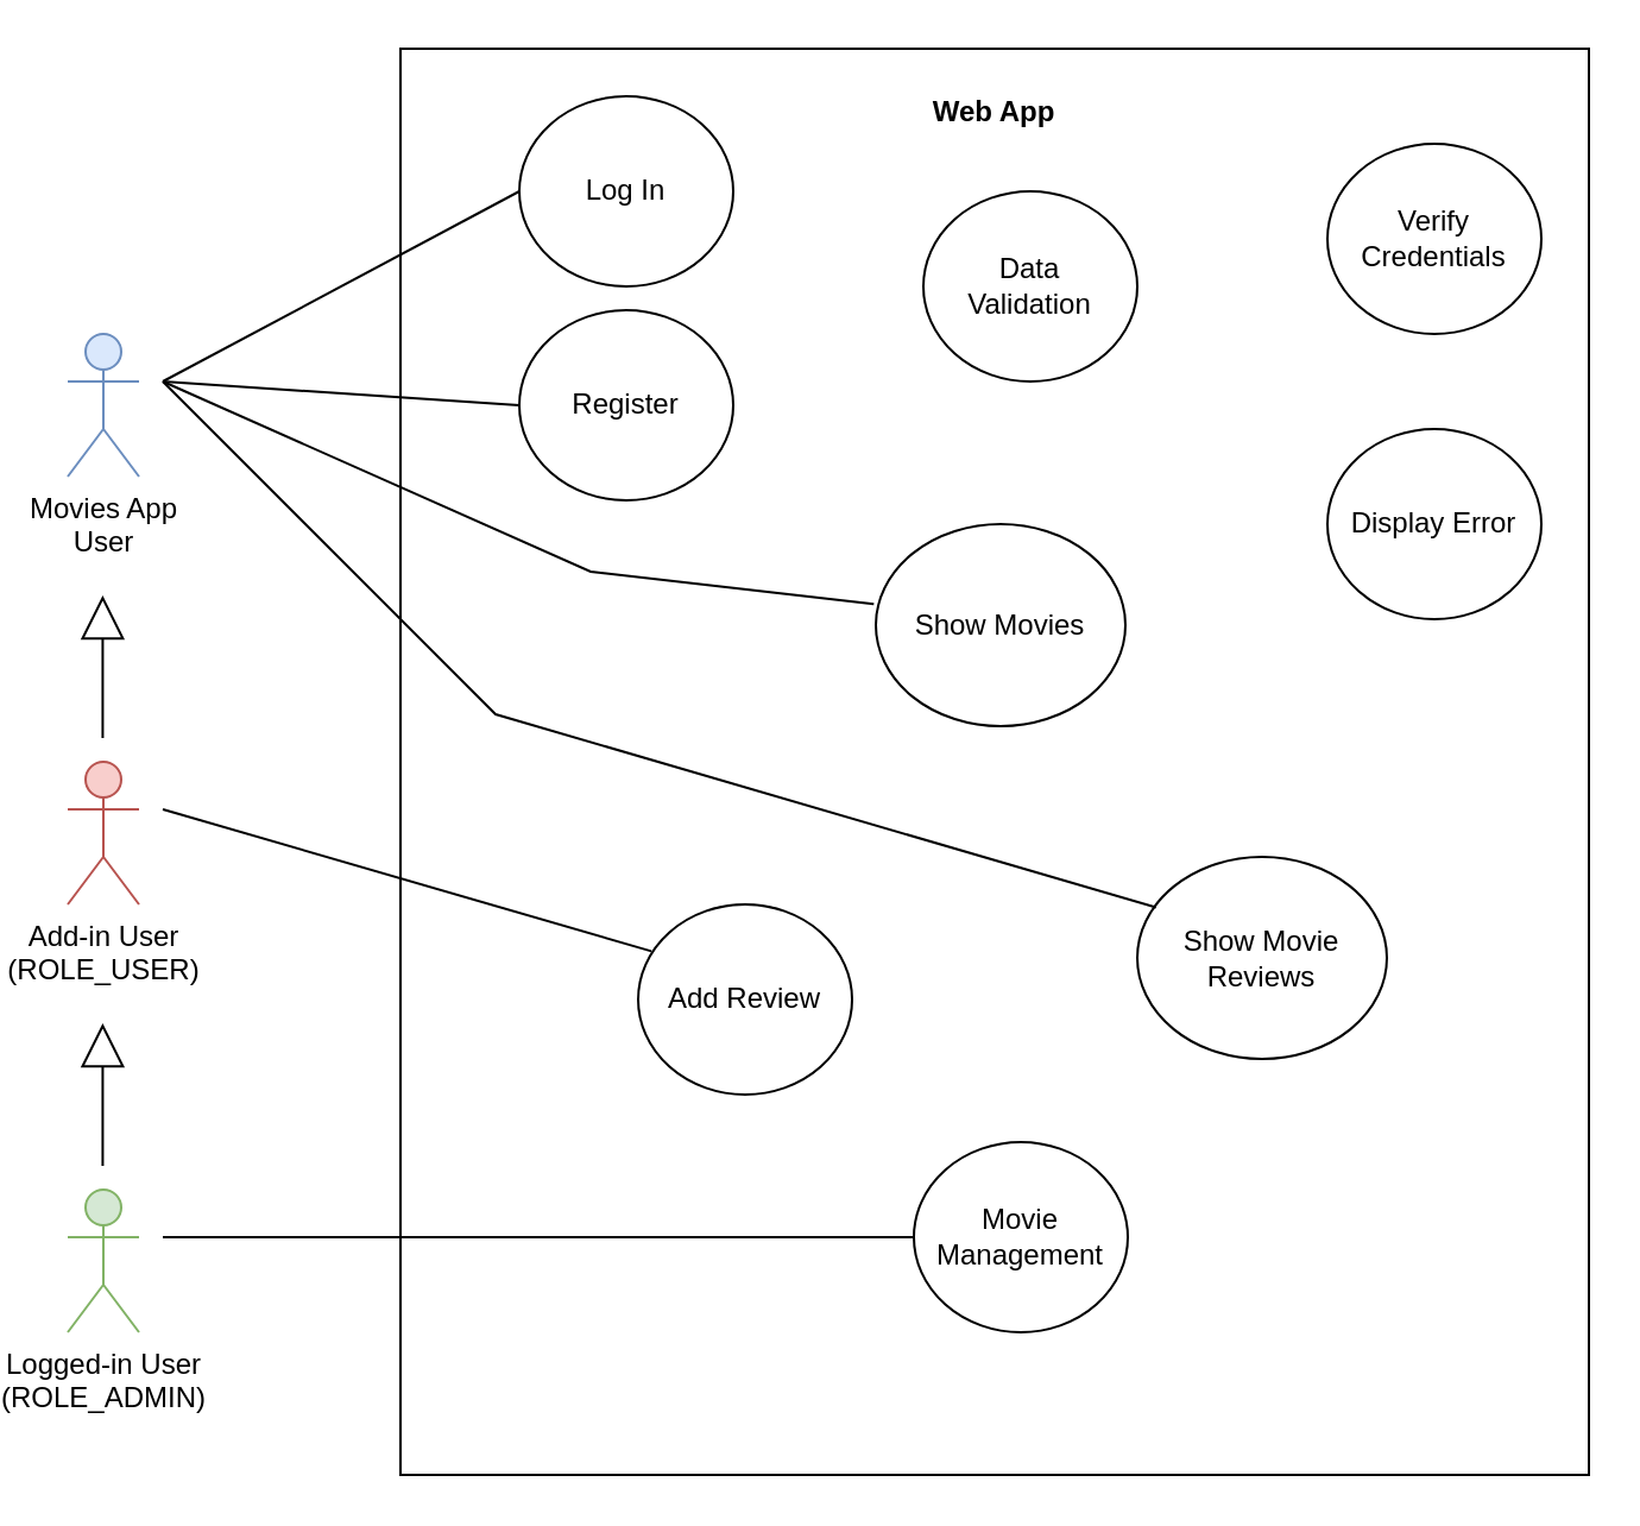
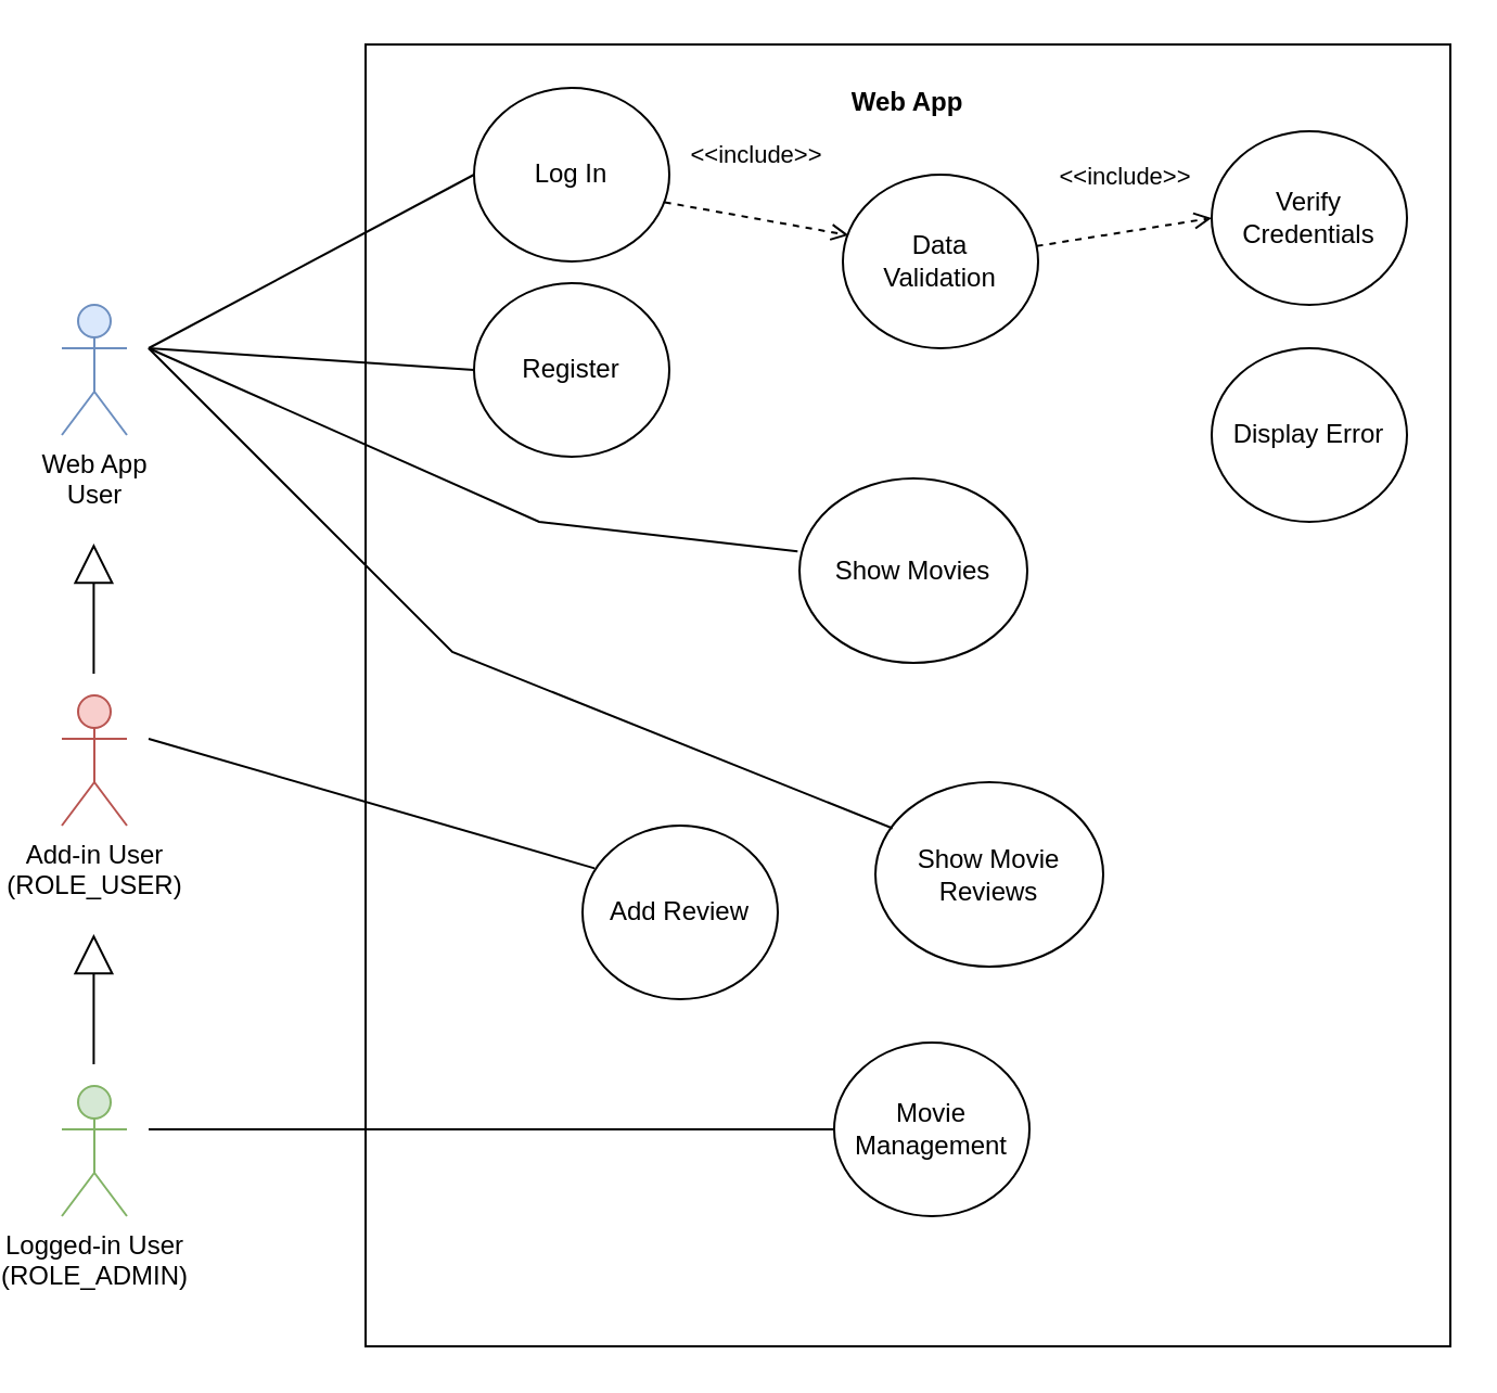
+ <mxCell id="24" value="&amp;lt;&amp;lt;include&amp;gt;&amp;gt;" style="html=1;verticalAlign=bottom;labelBackgroundColor=none;endArrow=open;endFill=0;dashed=1;rounded=0;entryX=0.03;entryY=0.349;entryDx=0;entryDy=0;exitX=0.976;exitY=0.659;exitDx=0;exitDy=0;exitPerimeter=0;entryPerimeter=0;" parent="1" source="23" target="16" edge="1"><mxGeometry x="-0.089" y="20" width="160" relative="1" as="geometry"><mxPoint x="309.998" y="93.164" as="sourcePoint" /><mxPoint x="395.66" y="80" as="targetPoint" /><mxPoint as="offset" /></mxGeometry></mxCell>
+ <mxCell id="19" value="&amp;lt;&amp;lt;include&amp;gt;&amp;gt;" style="html=1;verticalAlign=bottom;labelBackgroundColor=none;endArrow=open;endFill=0;dashed=1;rounded=0;entryX=0;entryY=0.5;entryDx=0;entryDy=0;" parent="1" source="16" target="18" edge="1"><mxGeometry x="0.072" y="16" width="160" relative="1" as="geometry"><mxPoint x="520" y="210" as="sourcePoint" /><mxPoint x="680" y="210" as="targetPoint" /><mxPoint as="offset" /></mxGeometry></mxCell>
- <mxCell id="17" value="Display Error" style="ellipse;whiteSpace=wrap;html=1;" parent="1" vertex="1"><mxGeometry x="550" y="180" width="90" height="80" as="geometry" /></mxCell>
+ <mxCell id="17" value="Display Error" style="ellipse;whiteSpace=wrap;html=1;" parent="1" vertex="1"><mxGeometry x="550" y="160" width="90" height="80" as="geometry" /></mxCell>
- <mxCell id="6" value="Movies App &lt;br&gt;User" style="shape=umlActor;verticalLabelPosition=bottom;verticalAlign=top;html=1;outlineConnect=0;fillColor=#dae8fc;strokeColor=#6c8ebf;" parent="1" vertex="1"><mxGeometry x="20" y="140" width="30" height="60" as="geometry" /></mxCell>
+ <mxCell id="6" value="Web App &lt;br&gt;User" style="shape=umlActor;verticalLabelPosition=bottom;verticalAlign=top;html=1;outlineConnect=0;fillColor=#dae8fc;strokeColor=#6c8ebf;" parent="1" vertex="1"><mxGeometry x="20" y="140" width="30" height="60" as="geometry" /></mxCell>
- <mxCell id="5" value="Show Movie Reviews" style="ellipse;whiteSpace=wrap;html=1;" parent="1" vertex="1"><mxGeometry x="470" y="360" width="105" height="85" as="geometry" /></mxCell>
+ <mxCell id="5" value="Show Movie Reviews" style="ellipse;whiteSpace=wrap;html=1;" parent="1" vertex="1"><mxGeometry x="395" y="360" width="105" height="85" as="geometry" /></mxCell>
